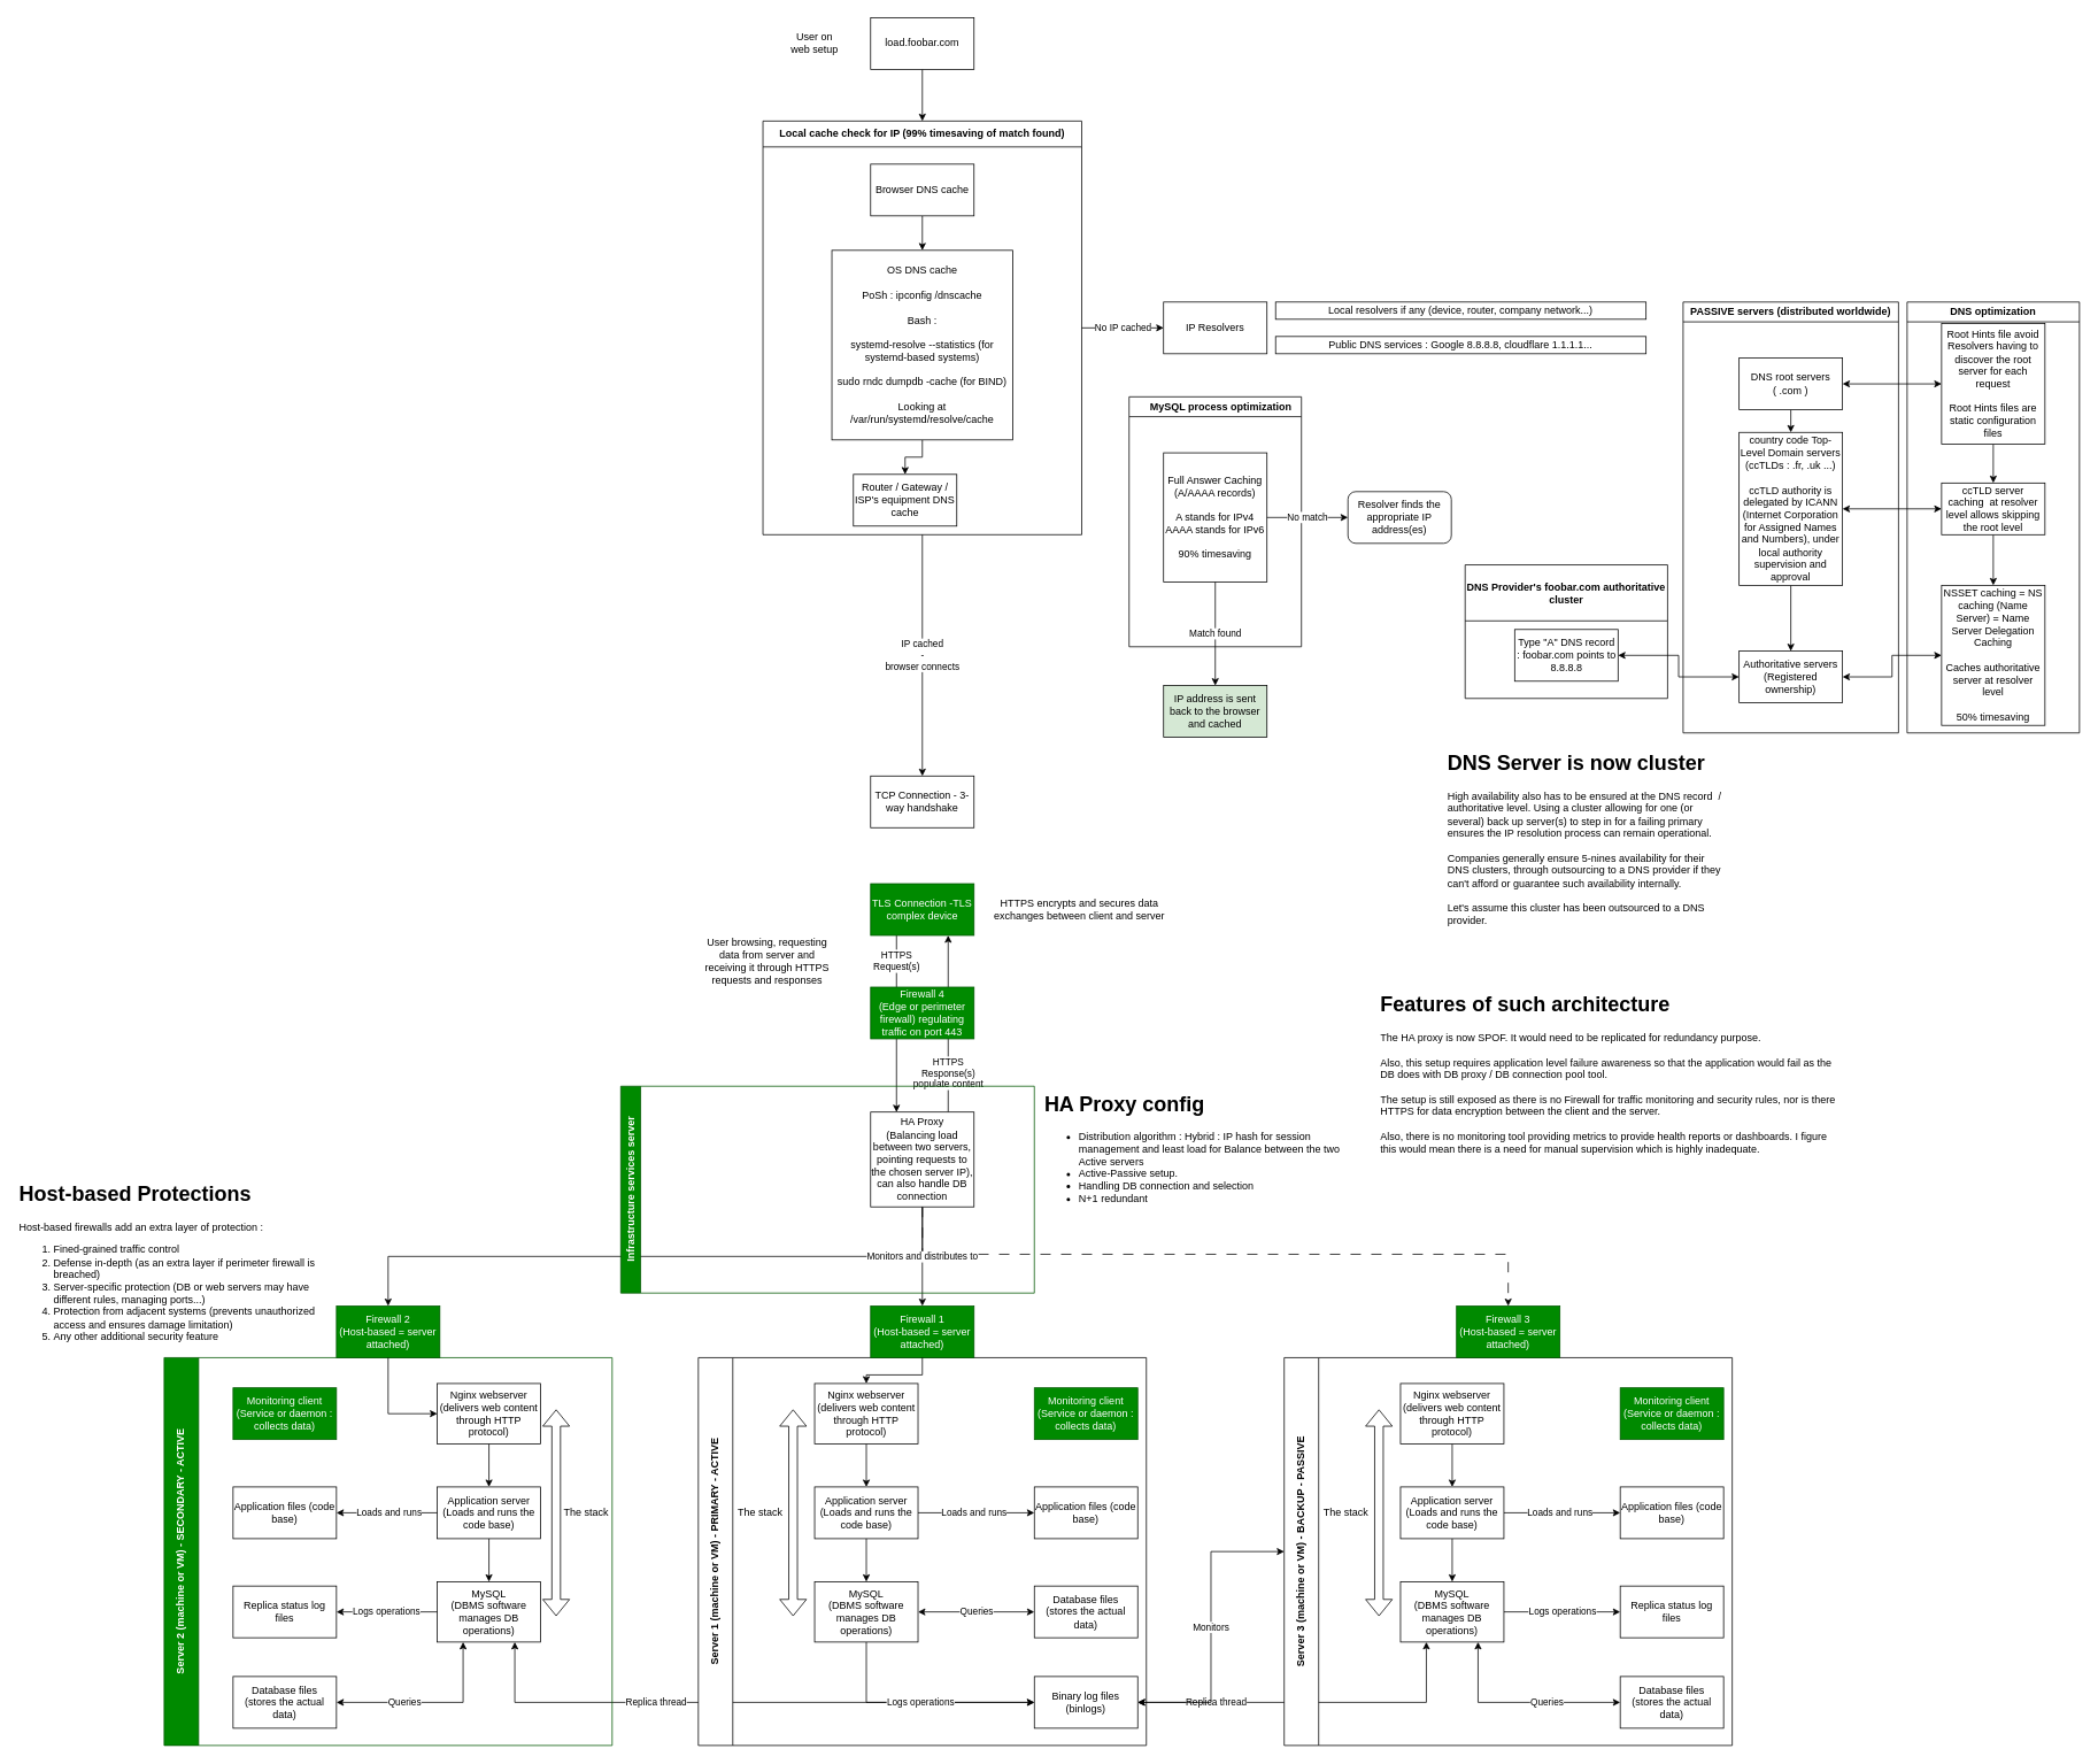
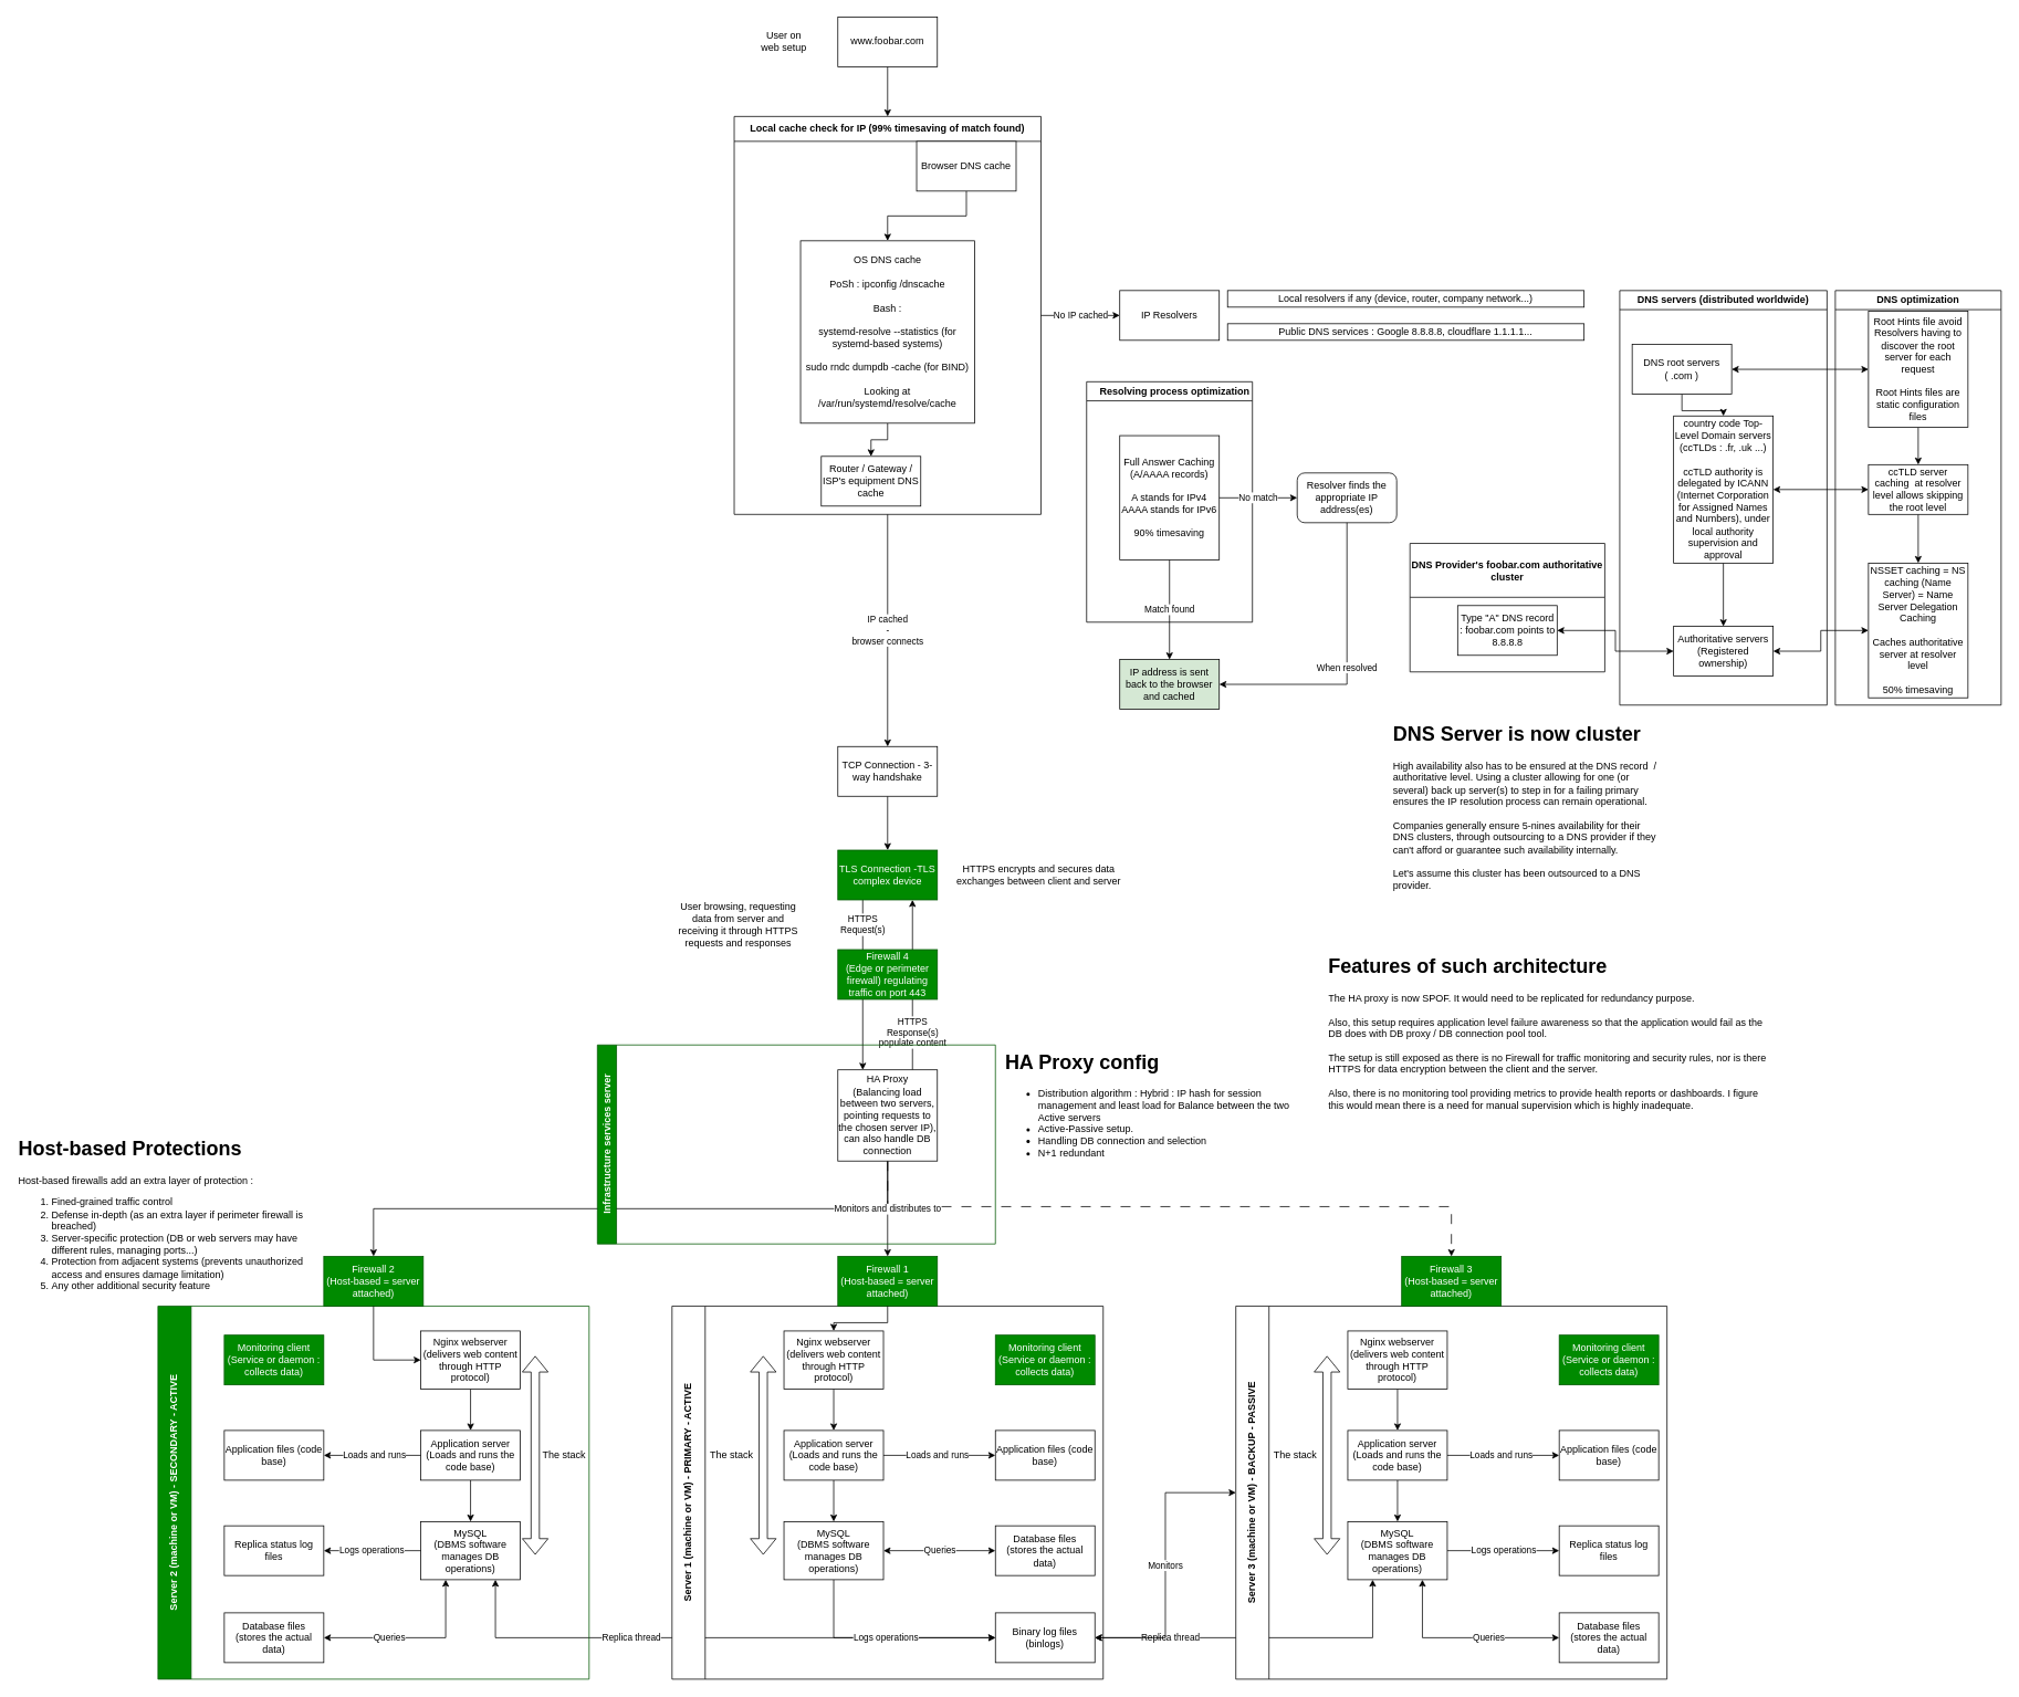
- <mxCell id="12" value="load.foobar.com" style="rounded=0;whiteSpace=wrap;html=1;" parent="10" vertex="1"><mxGeometry x="125" width="120" height="60" as="geometry" /></mxCell>
+ <mxCell id="12" value="www.foobar.com" style="rounded=0;whiteSpace=wrap;html=1;" parent="10" vertex="1"><mxGeometry x="125" width="120" height="60" as="geometry" /></mxCell>
- <mxCell id="18" value="Browser DNS cache" style="rounded=0;whiteSpace=wrap;html=1;" parent="16" vertex="1"><mxGeometry x="125" y="50" width="120" height="60" as="geometry" /></mxCell>
+ <mxCell id="18" value="Browser DNS cache" style="rounded=0;whiteSpace=wrap;html=1;" parent="16" vertex="1"><mxGeometry x="220" y="30" width="120" height="60" as="geometry" /></mxCell>
- <mxCell id="28" value="PASSIVE servers (distributed worldwide)" style="swimlane;whiteSpace=wrap;html=1;" parent="24" vertex="1"><mxGeometry x="643" width="250" height="500" as="geometry" /></mxCell>
+ <mxCell id="28" value="DNS servers (distributed worldwide)" style="swimlane;whiteSpace=wrap;html=1;" parent="24" vertex="1"><mxGeometry x="643" width="250" height="500" as="geometry" /></mxCell>
- <mxCell id="30" value="DNS root servers &lt;br&gt;( .com )" style="rounded=0;whiteSpace=wrap;html=1;" parent="28" vertex="1"><mxGeometry x="65" y="65" width="120" height="60" as="geometry" /></mxCell>
+ <mxCell id="30" value="DNS root servers &lt;br&gt;( .com )" style="rounded=0;whiteSpace=wrap;html=1;" parent="28" vertex="1"><mxGeometry x="15" y="65" width="120" height="60" as="geometry" /></mxCell>
- <mxCell id="40" value="&amp;nbsp; &amp;nbsp; MySQL process optimization" style="swimlane;whiteSpace=wrap;html=1;" parent="24" vertex="1"><mxGeometry y="110" width="200" height="290" as="geometry" /></mxCell>
+ <mxCell id="40" value="&amp;nbsp; &amp;nbsp; Resolving process optimization" style="swimlane;whiteSpace=wrap;html=1;" parent="24" vertex="1"><mxGeometry y="110" width="200" height="290" as="geometry" /></mxCell>
+ <mxCell id="45" value="When resolved" style="edgeStyle=orthogonalEdgeStyle;rounded=0;orthogonalLoop=1;jettySize=auto;html=1;exitX=0.5;exitY=1;exitDx=0;exitDy=0;entryX=1;entryY=0.5;entryDx=0;entryDy=0;" parent="24" source="26" target="27" edge="1"><mxGeometry relative="1" as="geometry" /></mxCell>
+ <mxCell id="22" style="edgeStyle=orthogonalEdgeStyle;rounded=0;orthogonalLoop=1;jettySize=auto;html=1;exitX=0.5;exitY=1;exitDx=0;exitDy=0;entryX=0.5;entryY=0;entryDx=0;entryDy=0;" edge="1" parent="10" source="23" target="55"><mxGeometry relative="1" as="geometry" /></mxCell>
